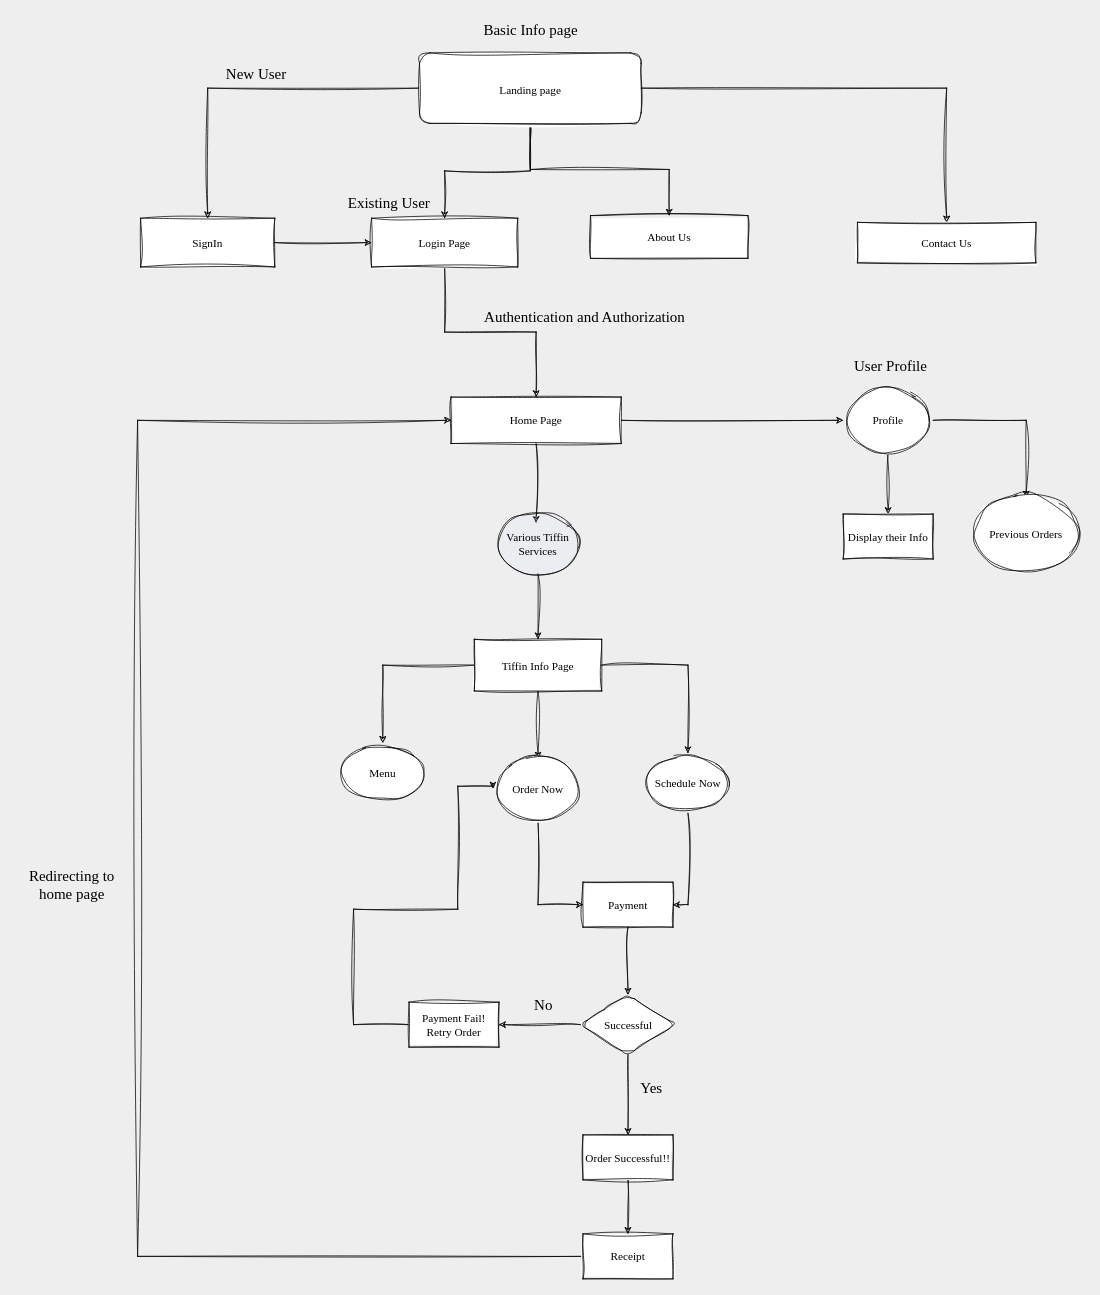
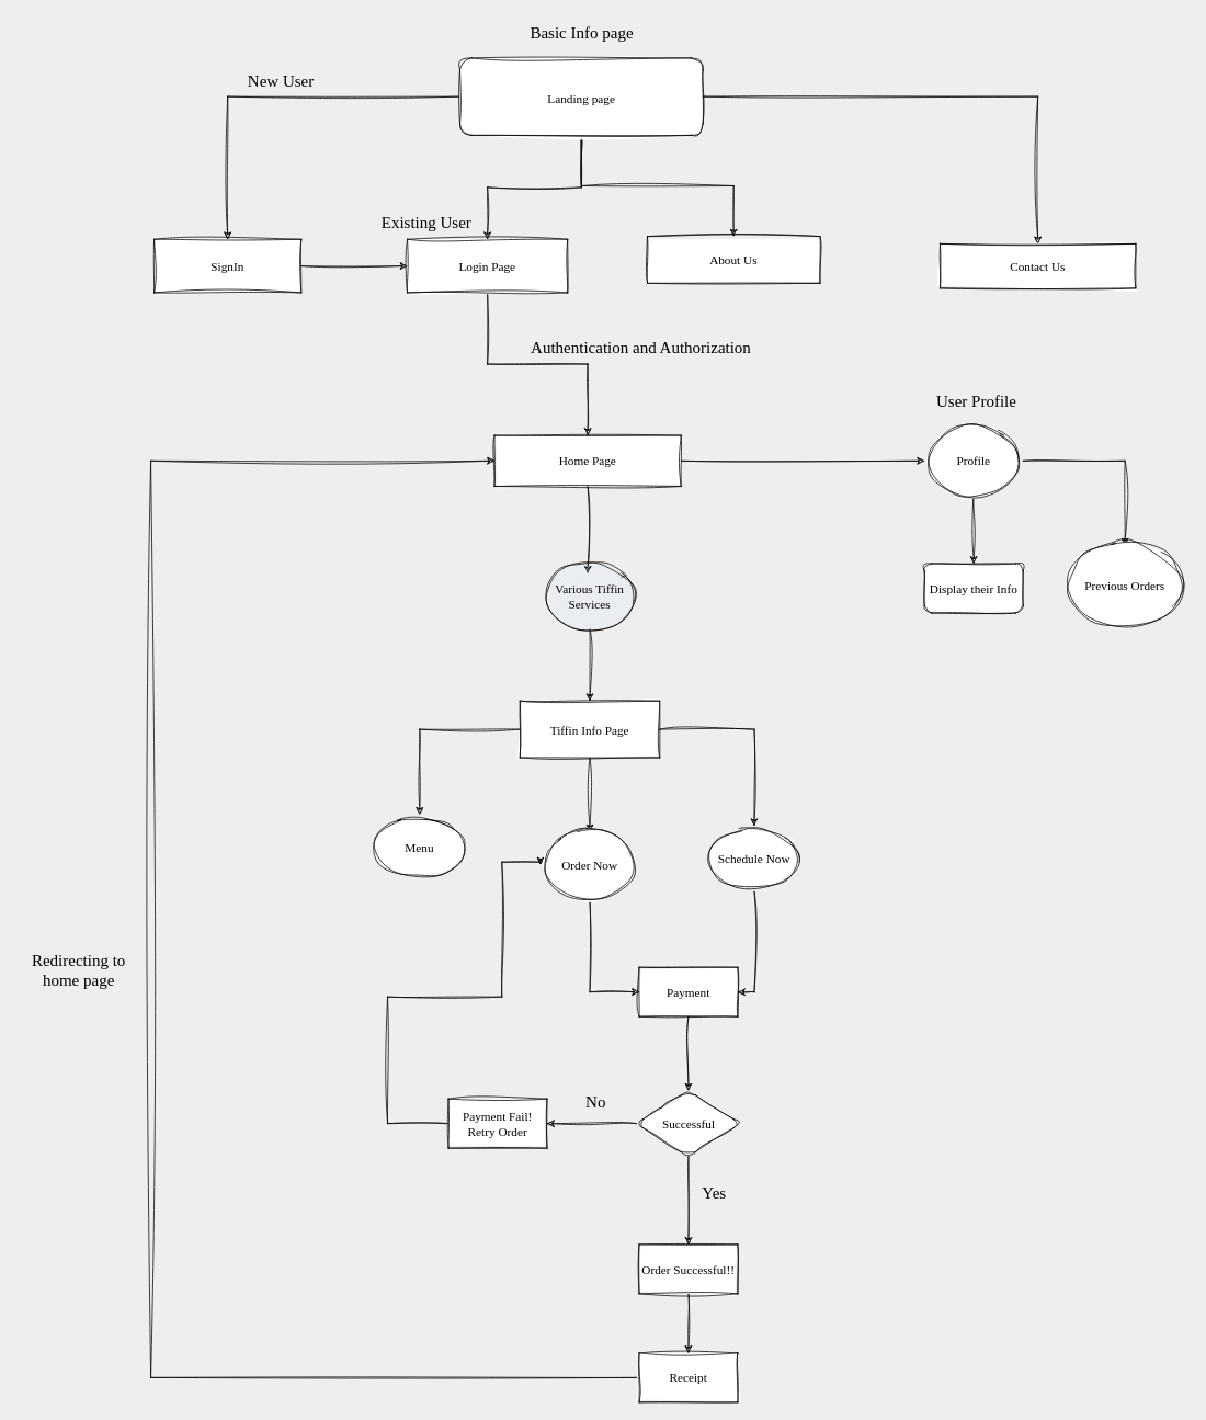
- <mxCell id="40" value="Display their Info" style="whiteSpace=wrap;html=1;fontSize=15;fontFamily=Architects Daughter;shadow=0;glass=0;sketch=1;hachureGap=4;jiggle=2;fontSource=https%3A%2F%2Ffonts.googleapis.com%2Fcss%3Ffamily%3DArchitects%2BDaughter;labelBackgroundColor=none;rounded=0;" parent="1" vertex="1"><mxGeometry x="1124" y="685" width="120" height="60" as="geometry" /></mxCell>
+ <mxCell id="40" value="Display their Info" style="whiteSpace=wrap;html=1;fontSize=15;fontFamily=Architects Daughter;rounded=1;shadow=0;glass=0;sketch=1;hachureGap=4;jiggle=2;fontSource=https%3A%2F%2Ffonts.googleapis.com%2Fcss%3Ffamily%3DArchitects%2BDaughter;labelBackgroundColor=none;" parent="1" vertex="1"><mxGeometry x="1124" y="685" width="120" height="60" as="geometry" /></mxCell>
